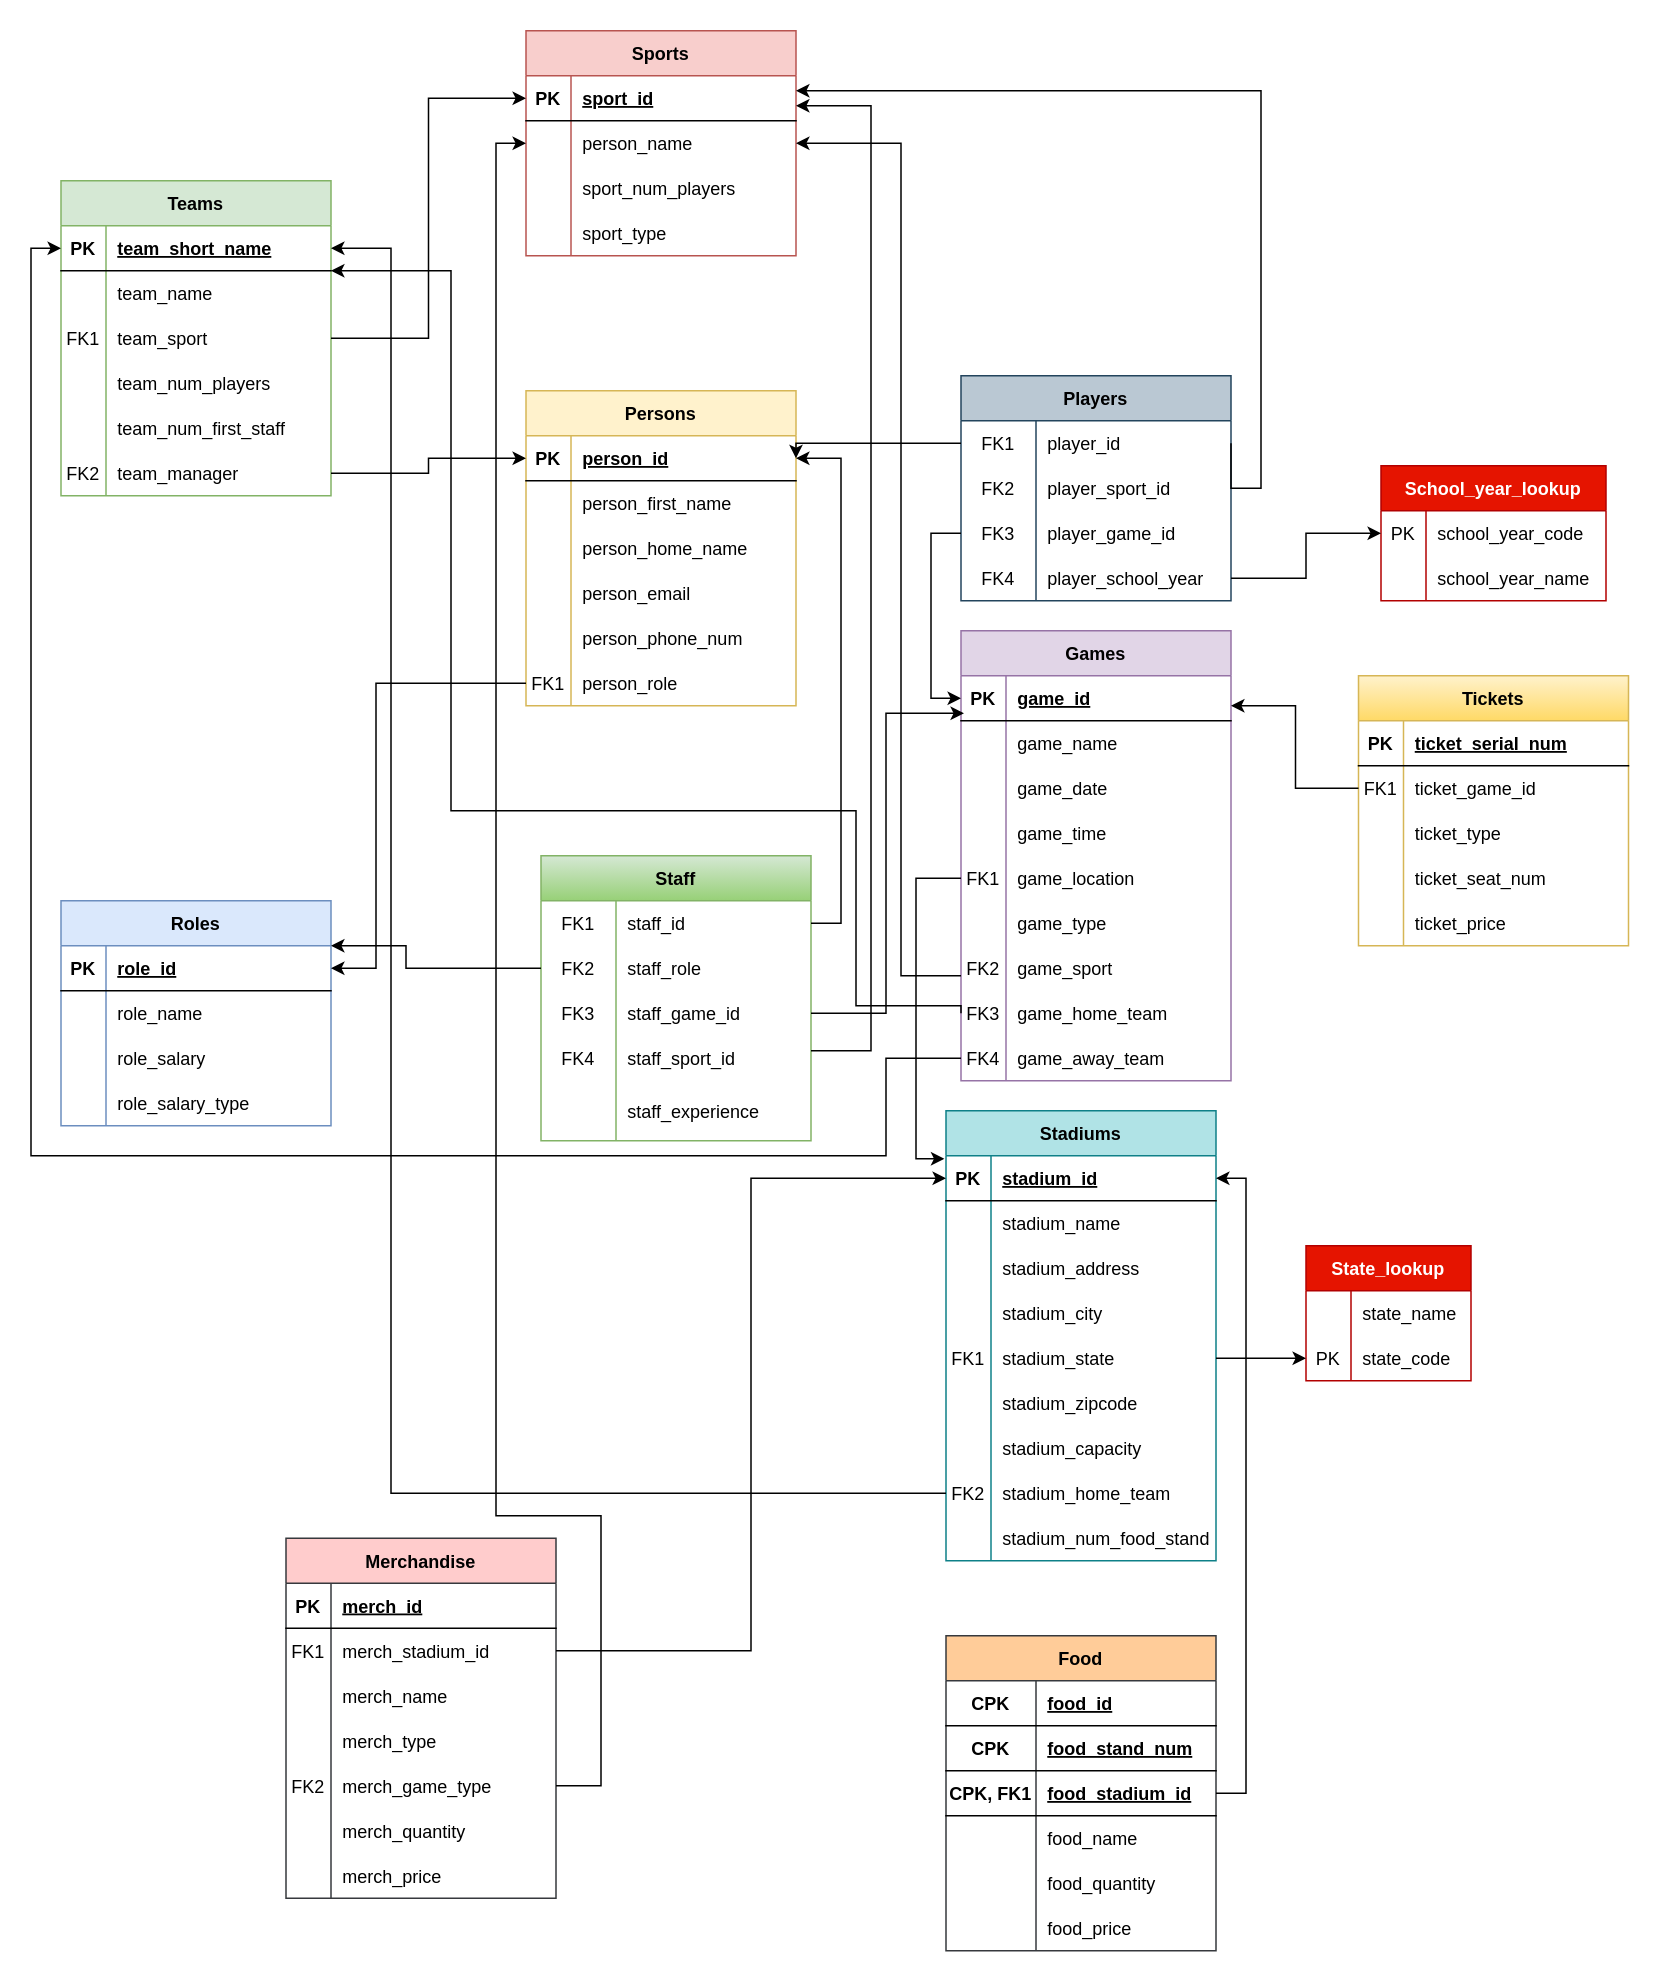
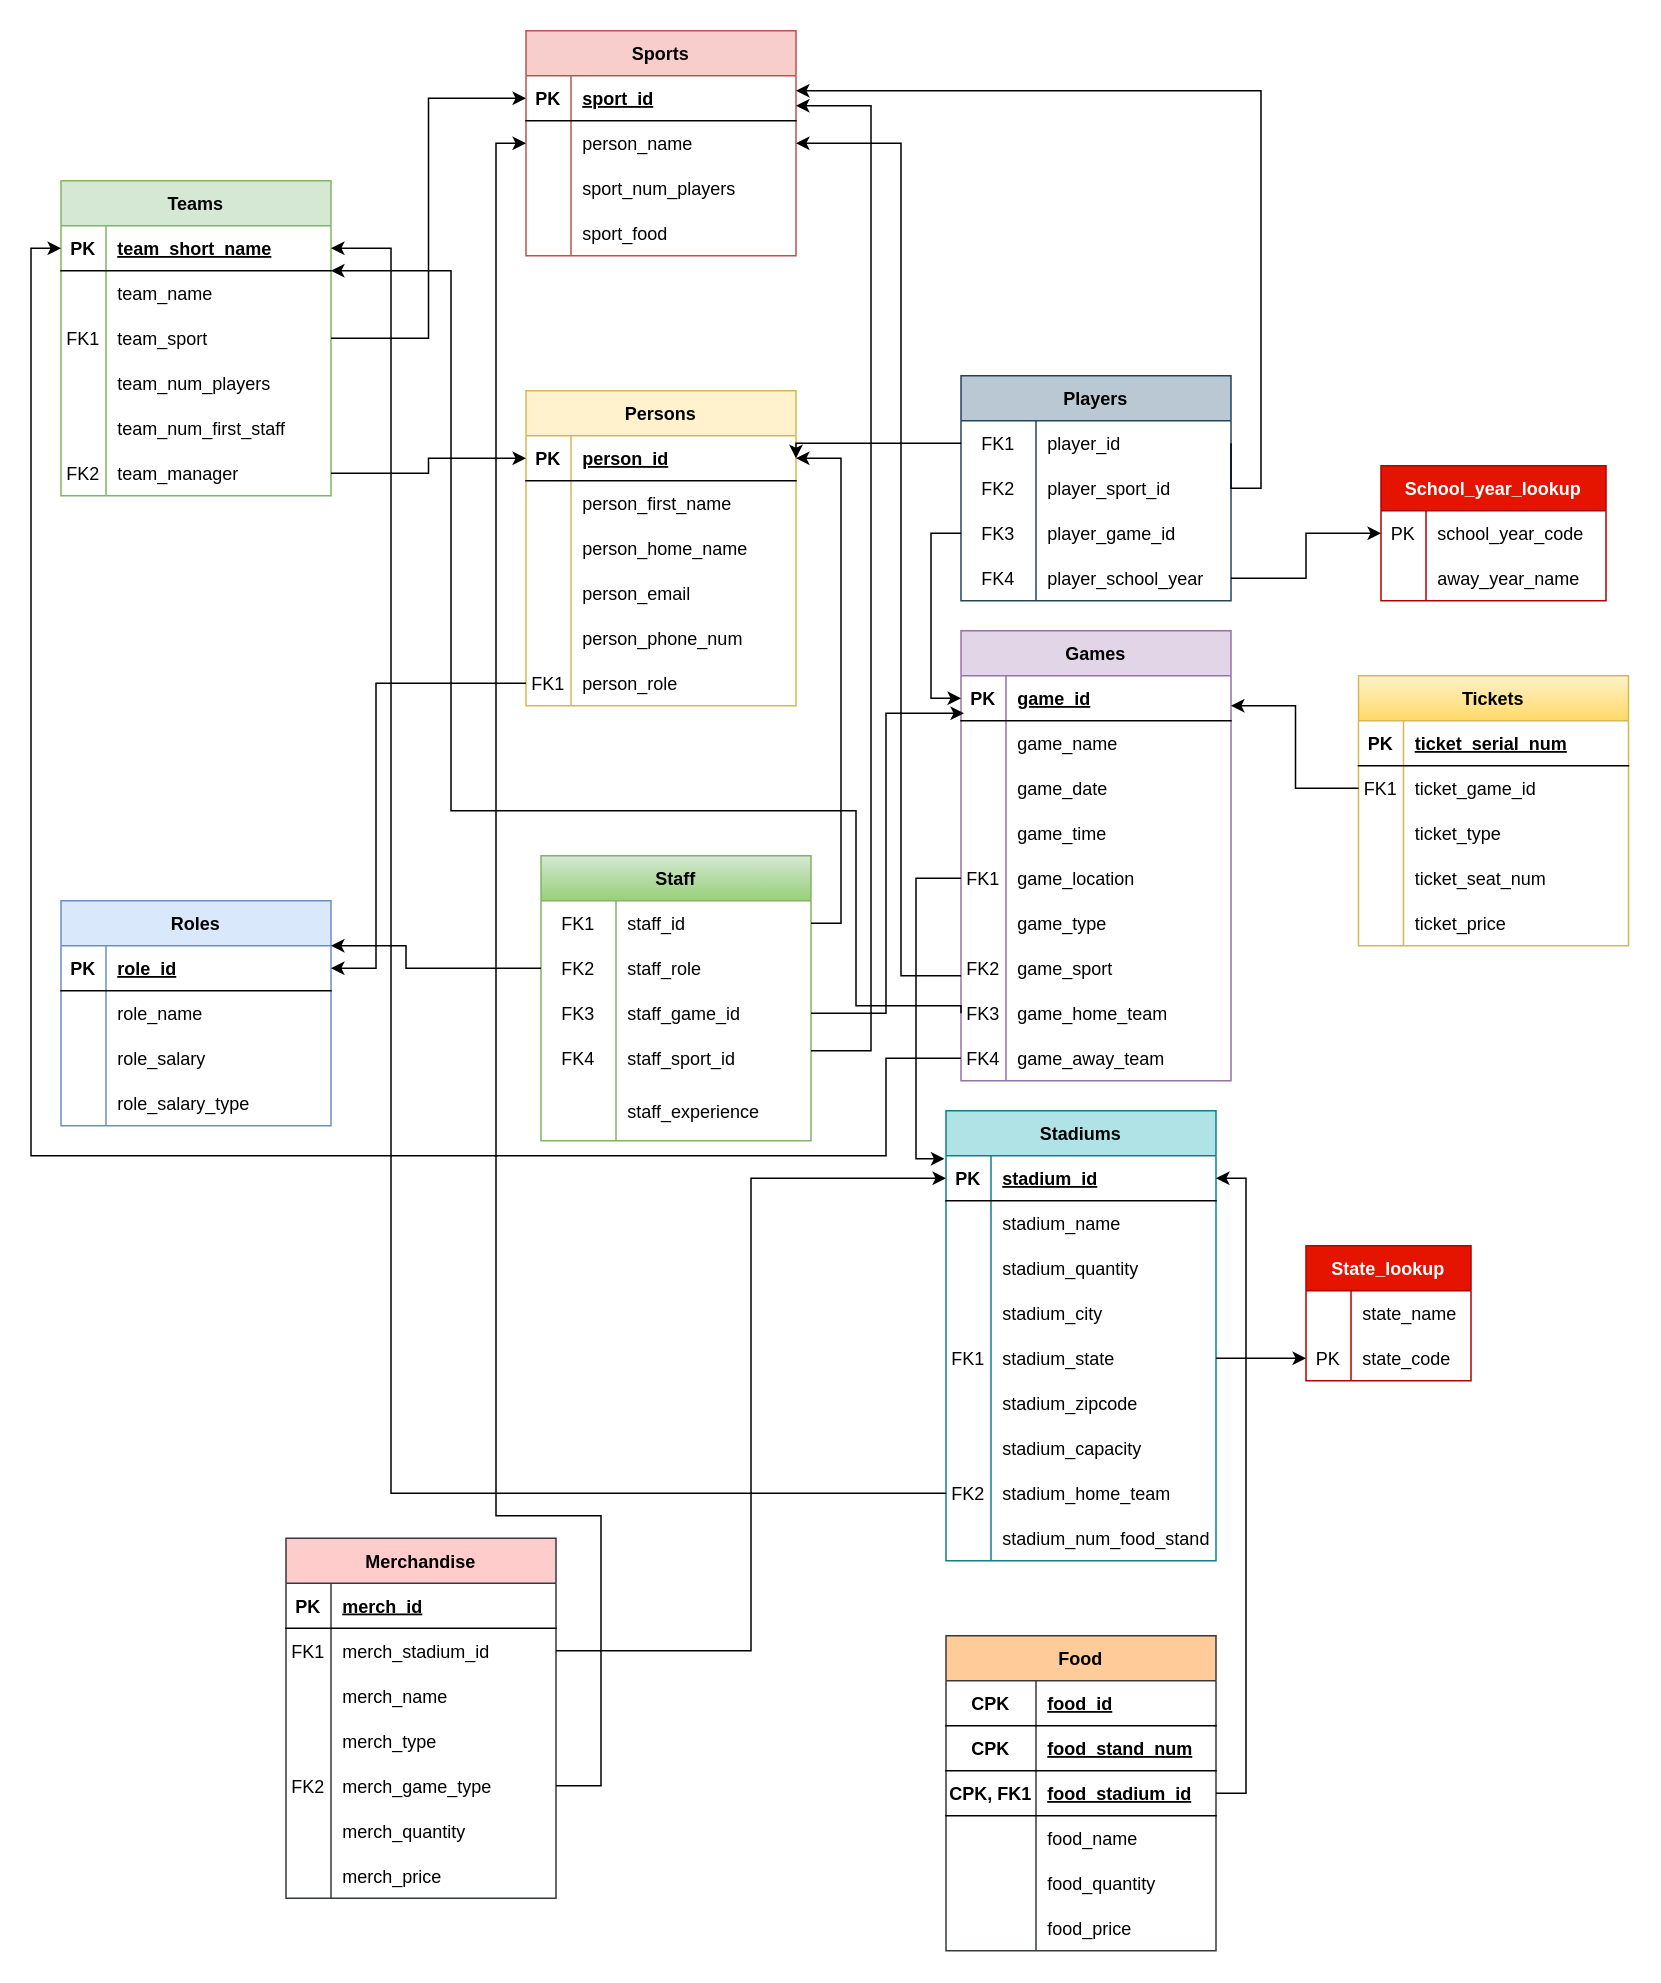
- <mxCell id="52" value="sport_type" style="shape=partialRectangle;connectable=0;fillColor=none;top=0;left=0;bottom=0;right=0;align=left;spacingLeft=6;overflow=hidden;" parent="50" vertex="1"><mxGeometry x="30" width="150" height="30" as="geometry"><mxRectangle width="150" height="30" as="alternateBounds" /></mxGeometry></mxCell>
+ <mxCell id="52" value="sport_food" style="shape=partialRectangle;connectable=0;fillColor=none;top=0;left=0;bottom=0;right=0;align=left;spacingLeft=6;overflow=hidden;" parent="50" vertex="1"><mxGeometry x="30" width="150" height="30" as="geometry"><mxRectangle width="150" height="30" as="alternateBounds" /></mxGeometry></mxCell>
- <mxCell id="233" value="school_year_name" style="shape=partialRectangle;connectable=0;fillColor=none;top=0;left=0;bottom=0;right=0;align=left;spacingLeft=6;overflow=hidden;" parent="231" vertex="1"><mxGeometry x="30" width="120" height="30" as="geometry"><mxRectangle width="120" height="30" as="alternateBounds" /></mxGeometry></mxCell>
+ <mxCell id="233" value="away_year_name" style="shape=partialRectangle;connectable=0;fillColor=none;top=0;left=0;bottom=0;right=0;align=left;spacingLeft=6;overflow=hidden;" parent="231" vertex="1"><mxGeometry x="30" width="120" height="30" as="geometry"><mxRectangle width="120" height="30" as="alternateBounds" /></mxGeometry></mxCell>
- <mxCell id="103" value="stadium_address" style="shape=partialRectangle;connectable=0;fillColor=none;top=0;left=0;bottom=0;right=0;align=left;spacingLeft=6;overflow=hidden;" parent="101" vertex="1"><mxGeometry x="30" width="150" height="30" as="geometry"><mxRectangle width="150" height="30" as="alternateBounds" /></mxGeometry></mxCell>
+ <mxCell id="103" value="stadium_quantity" style="shape=partialRectangle;connectable=0;fillColor=none;top=0;left=0;bottom=0;right=0;align=left;spacingLeft=6;overflow=hidden;" parent="101" vertex="1"><mxGeometry x="30" width="150" height="30" as="geometry"><mxRectangle width="150" height="30" as="alternateBounds" /></mxGeometry></mxCell>
